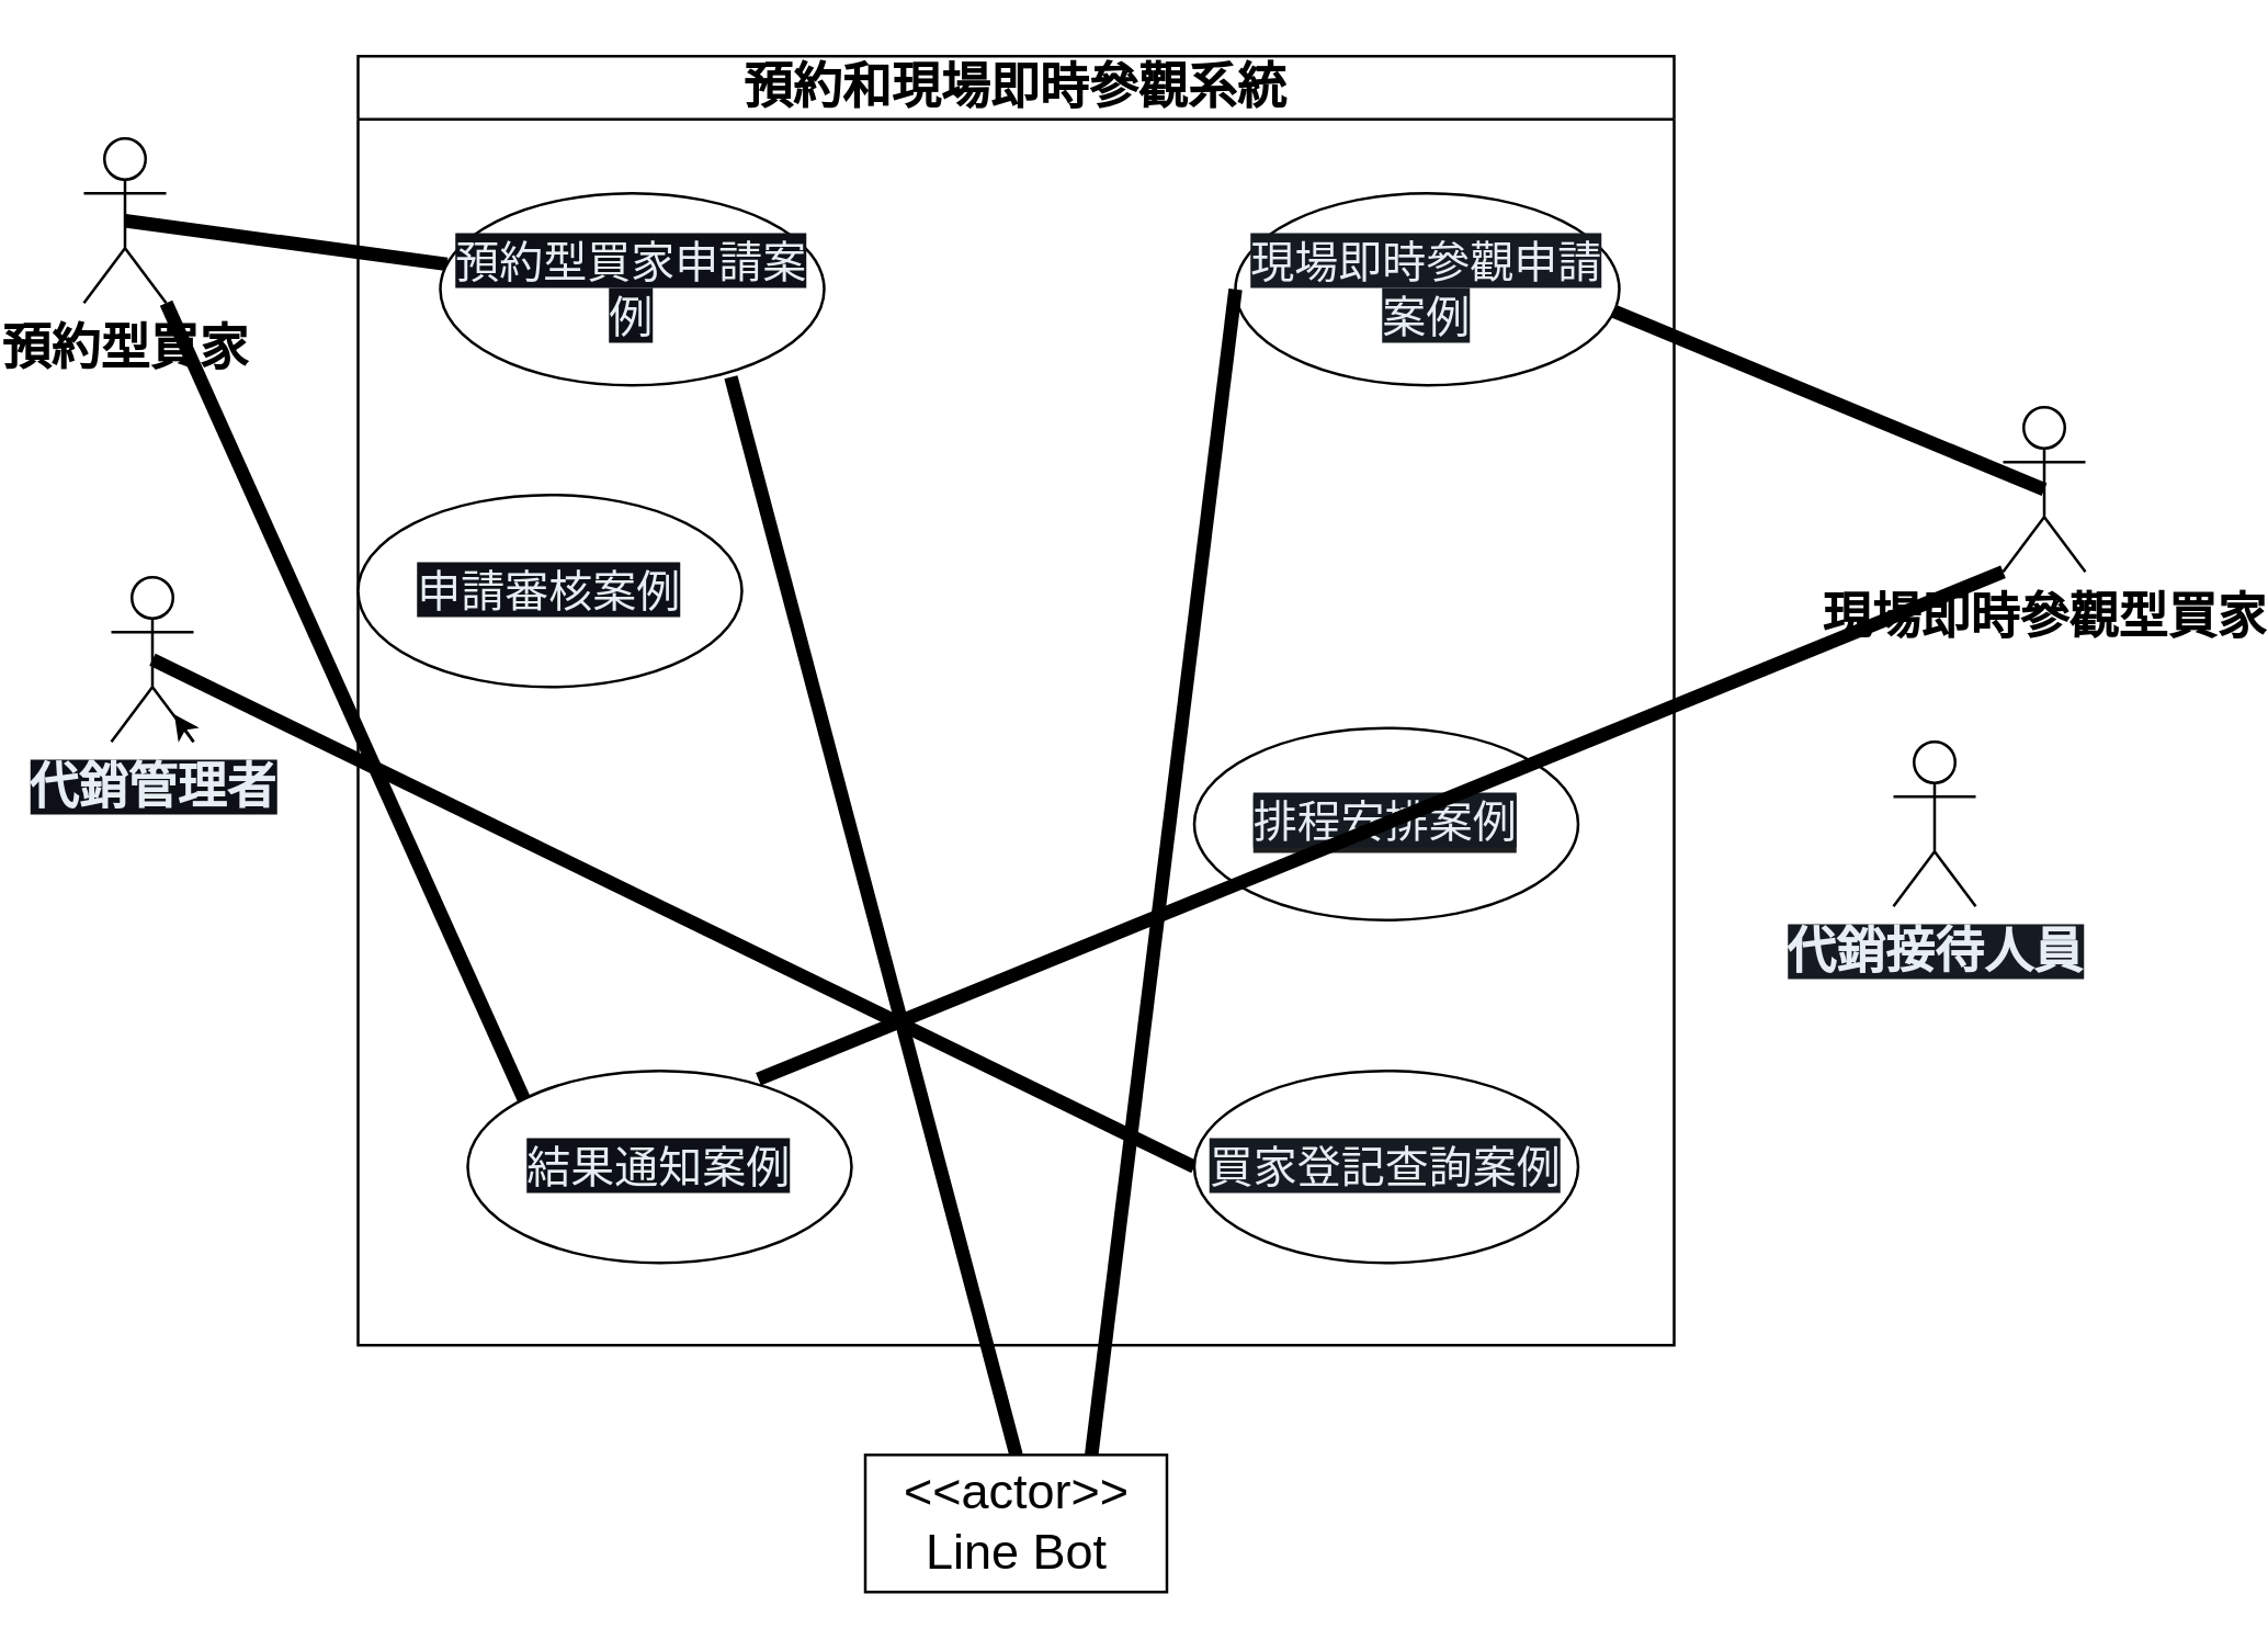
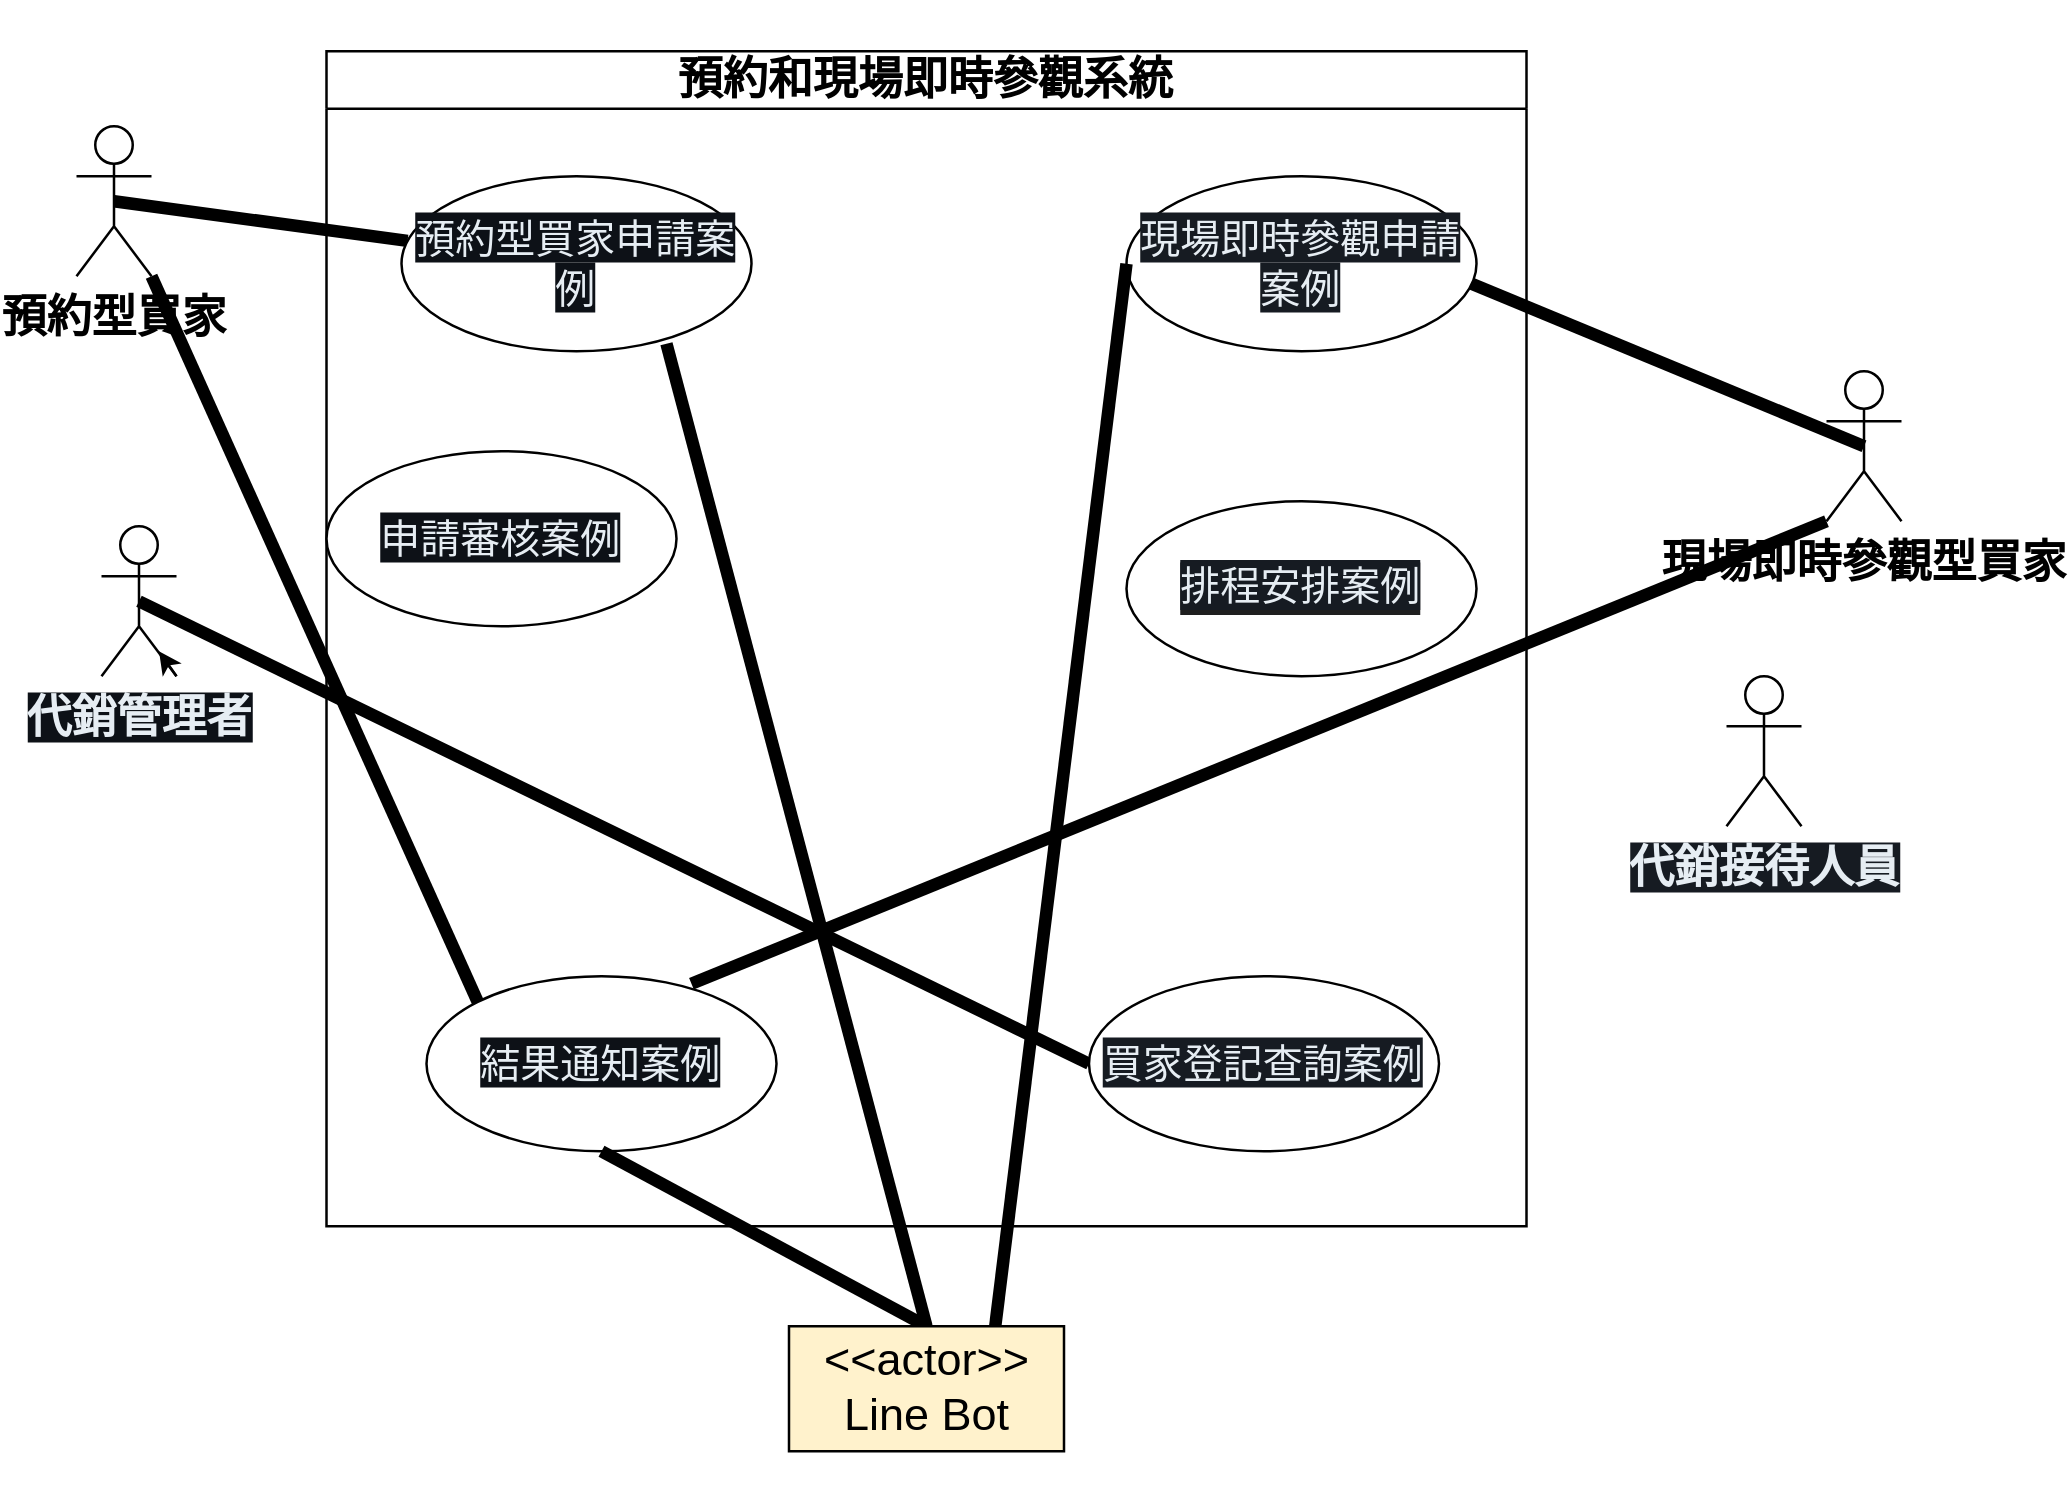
- <mxCell id="9" value="&lt;div style=&quot;color: rgb(204, 204, 204); background-color: rgb(31, 31, 31); font-family: Consolas, &amp;quot;Courier New&amp;quot;, monospace; font-size: 14px; line-height: 19px;&quot;&gt;&lt;span style=&quot;color: rgb(230, 237, 243); font-family: -apple-system, BlinkMacSystemFont, &amp;quot;Segoe UI&amp;quot;, &amp;quot;Noto Sans&amp;quot;, Helvetica, Arial, sans-serif, &amp;quot;Apple Color Emoji&amp;quot;, &amp;quot;Segoe UI Emoji&amp;quot;; font-size: 16px; text-align: start; background-color: rgb(22, 27, 34);&quot;&gt;排程安排案例&lt;/span&gt;&lt;br&gt;&lt;/div&gt;" style="ellipse;whiteSpace=wrap;html=1;" parent="8" vertex="1"><mxGeometry x="305" y="245" width="140" height="70" as="geometry" /></mxCell>
+ <mxCell id="9" value="&lt;div style=&quot;color: rgb(204, 204, 204); background-color: rgb(31, 31, 31); font-family: Consolas, &amp;quot;Courier New&amp;quot;, monospace; font-size: 14px; line-height: 19px;&quot;&gt;&lt;span style=&quot;color: rgb(230, 237, 243); font-family: -apple-system, BlinkMacSystemFont, &amp;quot;Segoe UI&amp;quot;, &amp;quot;Noto Sans&amp;quot;, Helvetica, Arial, sans-serif, &amp;quot;Apple Color Emoji&amp;quot;, &amp;quot;Segoe UI Emoji&amp;quot;; font-size: 16px; text-align: start; background-color: rgb(22, 27, 34);&quot;&gt;排程安排案例&lt;/span&gt;&lt;br&gt;&lt;/div&gt;" style="ellipse;whiteSpace=wrap;html=1;" parent="8" vertex="1"><mxGeometry x="320" y="180" width="140" height="70" as="geometry" /></mxCell>
+ <mxCell id="15" style="edgeStyle=none;html=1;exitX=0.5;exitY=0;exitDx=0;exitDy=0;entryX=0.5;entryY=1;entryDx=0;entryDy=0;strokeWidth=5;fontFamily=Helvetica;fontSize=18;endArrow=none;endFill=0;" edge="1" parent="1" source="18" target="12"><mxGeometry relative="1" as="geometry" /></mxCell>
- <mxCell id="18" value="&amp;lt;&amp;lt;actor&amp;gt;&amp;gt;&lt;br&gt;Line Bot" style="html=1;fontSize=18;" parent="1" vertex="1"><mxGeometry x="305" y="530" width="110" height="50" as="geometry" /></mxCell>
+ <mxCell id="18" value="&amp;lt;&amp;lt;actor&amp;gt;&amp;gt;&lt;br&gt;Line Bot" style="html=1;fontSize=18;fillColor=#fff2cc;" parent="1" vertex="1"><mxGeometry x="305" y="530" width="110" height="50" as="geometry" /></mxCell>
